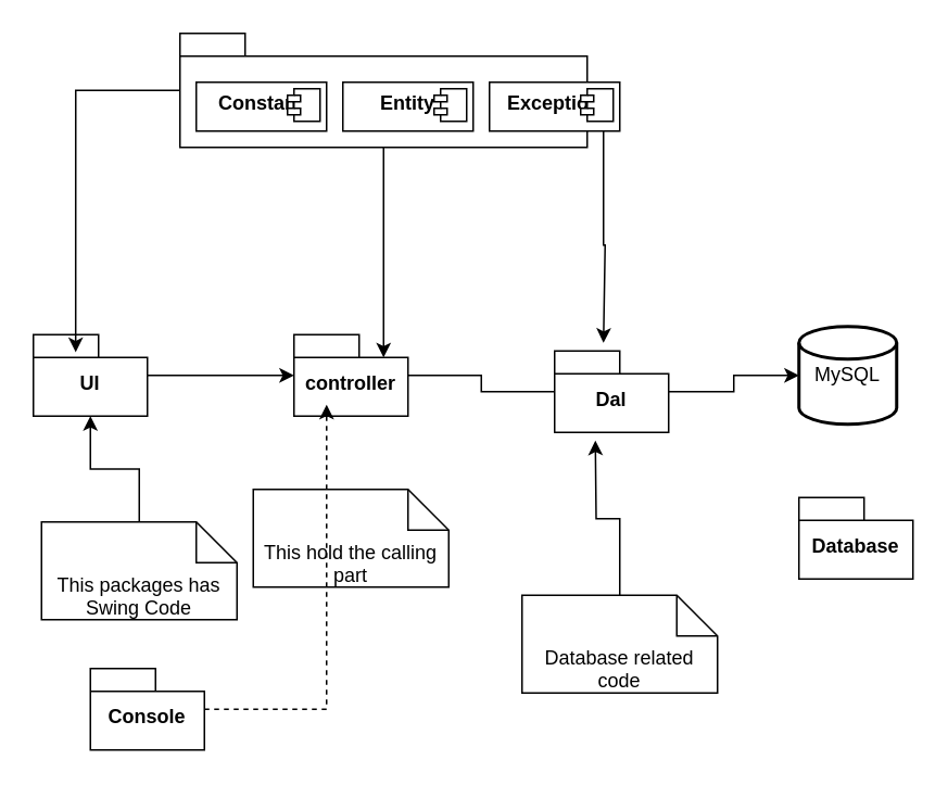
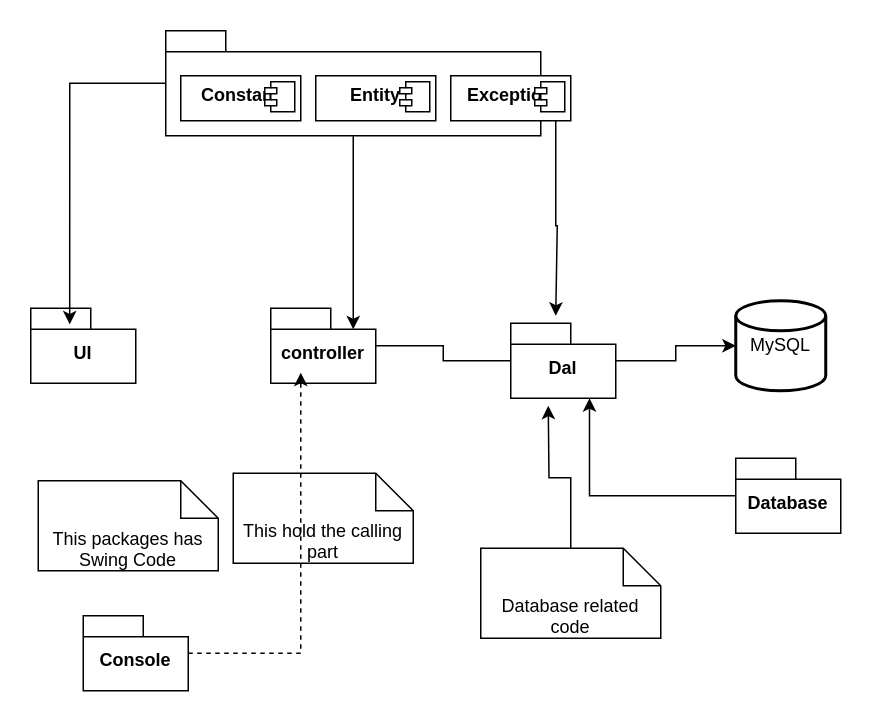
- <mxCell id="2" value="" style="edgeStyle=orthogonalEdgeStyle;rounded=0;orthogonalLoop=1;jettySize=auto;html=1;" edge="1" parent="1" source="3" target="7"><mxGeometry relative="1" as="geometry" /></mxCell>
- <mxCell id="8" value="" style="edgeStyle=orthogonalEdgeStyle;rounded=0;orthogonalLoop=1;jettySize=auto;html=1;" edge="1" parent="1" source="9" target="3"><mxGeometry relative="1" as="geometry" /></mxCell>
- <mxCell id="10" value="This hold the calling part" style="shape=note2;boundedLbl=1;whiteSpace=wrap;html=1;size=25;verticalAlign=top;align=center;" vertex="1" parent="1"><mxGeometry x="155" y="300" width="120" height="60" as="geometry" /></mxCell>
+ <mxCell id="10" value="This hold the calling part" style="shape=note2;boundedLbl=1;whiteSpace=wrap;html=1;size=25;verticalAlign=top;align=center;" vertex="1" parent="1"><mxGeometry x="155" y="315" width="120" height="60" as="geometry" /></mxCell>
+ <mxCell id="17" style="edgeStyle=orthogonalEdgeStyle;rounded=0;orthogonalLoop=1;jettySize=auto;html=1;entryX=0.75;entryY=1;entryDx=0;entryDy=0;entryPerimeter=0;" edge="1" parent="1" source="5" target="16"><mxGeometry relative="1" as="geometry" /></mxCell>
